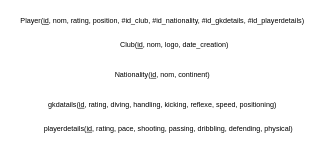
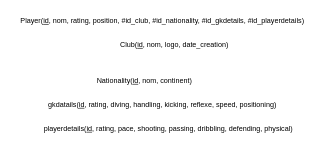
- <mxCell id="4" value="Nationality(&lt;u&gt;id&lt;/u&gt;, nom, continent)" style="text;html=1;align=center;verticalAlign=middle;resizable=0;points=[];autosize=1;strokeColor=none;fillColor=none;" vertex="1" parent="1"><mxGeometry x="180" y="110" width="180" height="30" as="geometry" /></mxCell>
+ <mxCell id="4" value="Nationality(&lt;u&gt;id&lt;/u&gt;, nom, continent)" style="text;html=1;align=center;verticalAlign=middle;resizable=0;points=[];autosize=1;strokeColor=none;fillColor=none;" vertex="1" parent="1"><mxGeometry x="150" y="120" width="180" height="30" as="geometry" /></mxCell>
